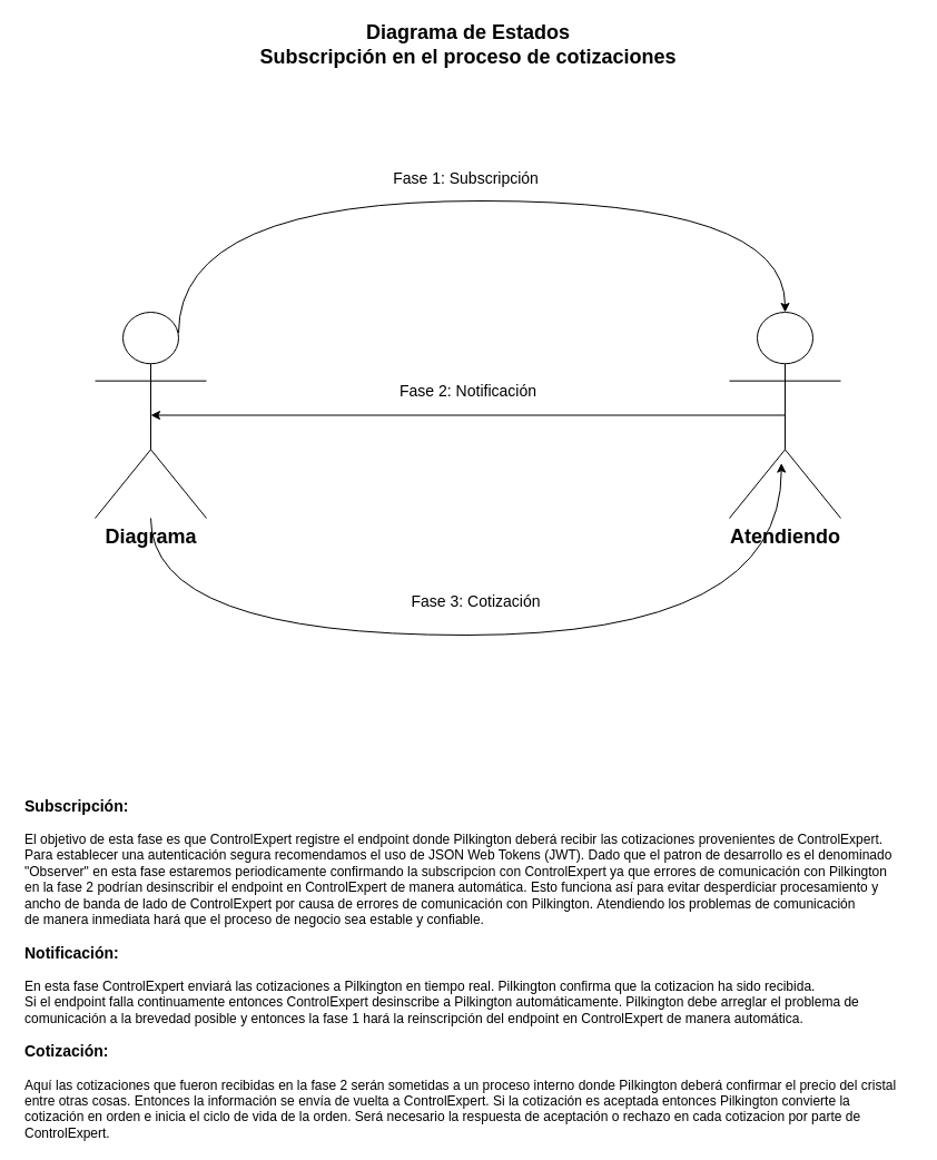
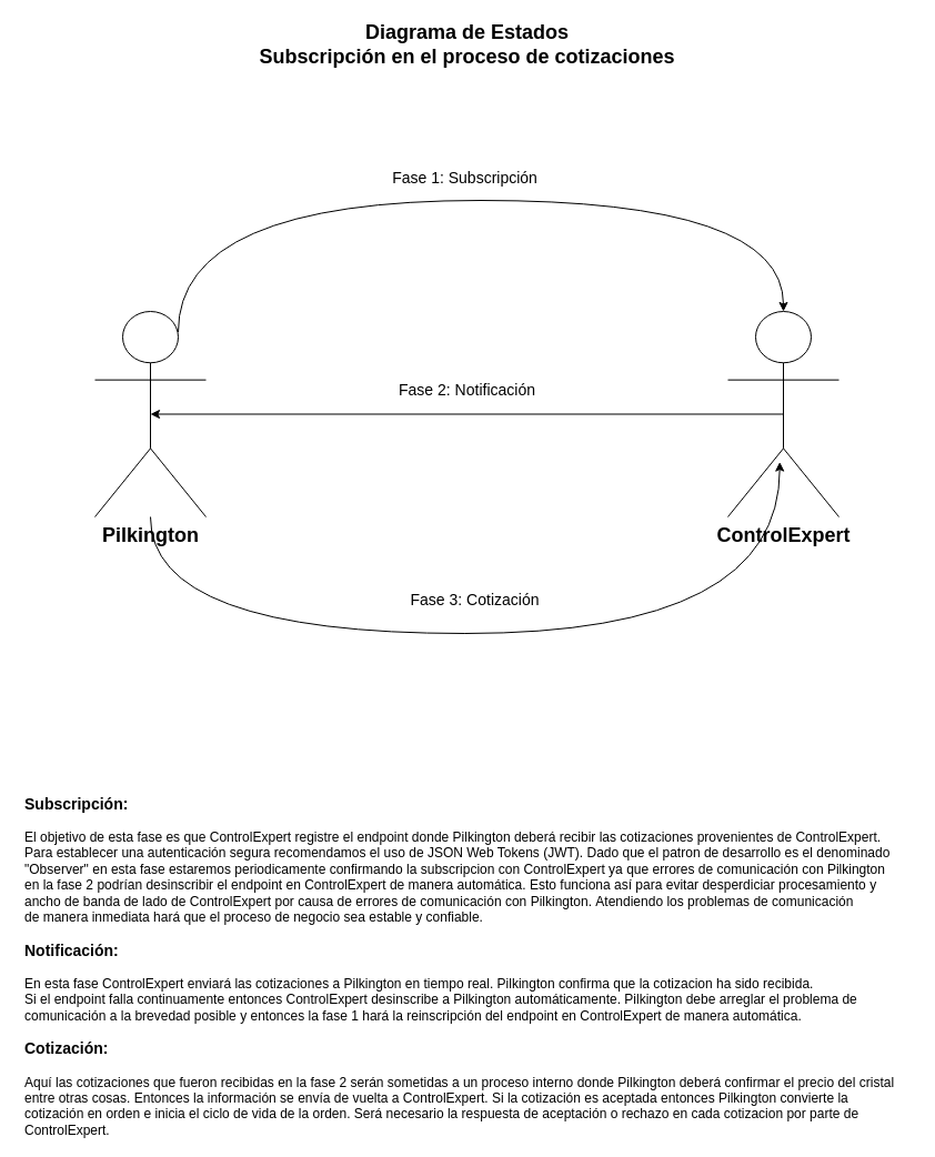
- <mxCell id="5" value="&lt;b&gt;&lt;font style=&quot;font-size: 18px&quot;&gt;Diagrama&lt;/font&gt;&lt;/b&gt;" style="shape=umlActor;verticalLabelPosition=bottom;verticalAlign=top;html=1;fillColor=none;" parent="1" vertex="1"><mxGeometry x="85" y="280" width="100" height="185" as="geometry" /></mxCell>
+ <mxCell id="5" value="&lt;b&gt;&lt;font style=&quot;font-size: 18px&quot;&gt;Pilkington&lt;/font&gt;&lt;/b&gt;" style="shape=umlActor;verticalLabelPosition=bottom;verticalAlign=top;html=1;fillColor=none;" parent="1" vertex="1"><mxGeometry x="85" y="280" width="100" height="185" as="geometry" /></mxCell>
- <mxCell id="6" value="&lt;font style=&quot;font-size: 18px&quot;&gt;&lt;b&gt;Atendiendo&lt;/b&gt;&lt;/font&gt;" style="shape=umlActor;verticalLabelPosition=bottom;verticalAlign=top;html=1;fillColor=none;" parent="1" vertex="1"><mxGeometry x="655" y="280" width="100" height="185" as="geometry" /></mxCell>
+ <mxCell id="6" value="&lt;font style=&quot;font-size: 18px&quot;&gt;&lt;b&gt;ControlExpert&lt;/b&gt;&lt;/font&gt;" style="shape=umlActor;verticalLabelPosition=bottom;verticalAlign=top;html=1;fillColor=none;" parent="1" vertex="1"><mxGeometry x="655" y="280" width="100" height="185" as="geometry" /></mxCell>
